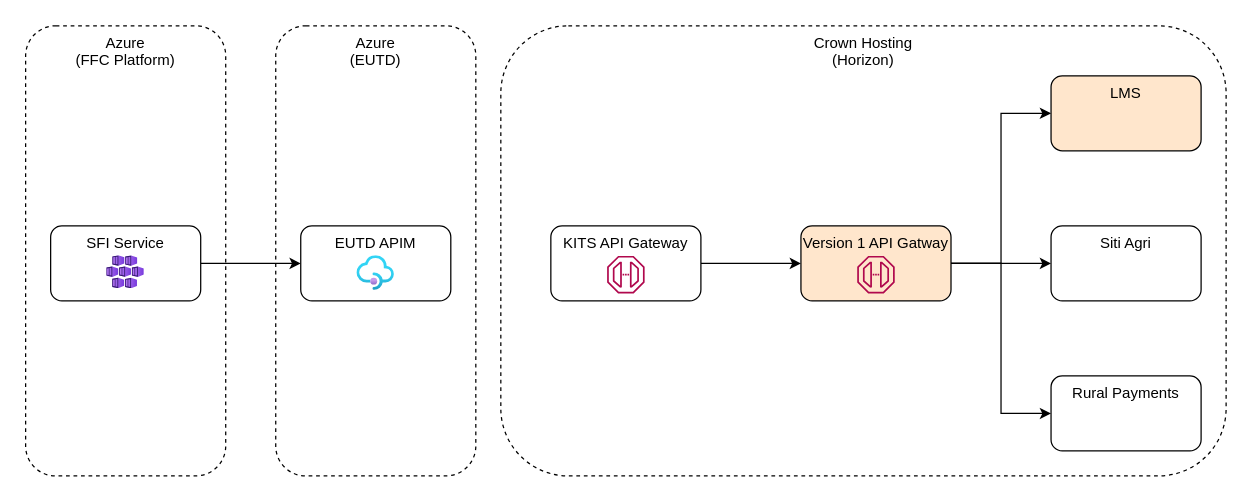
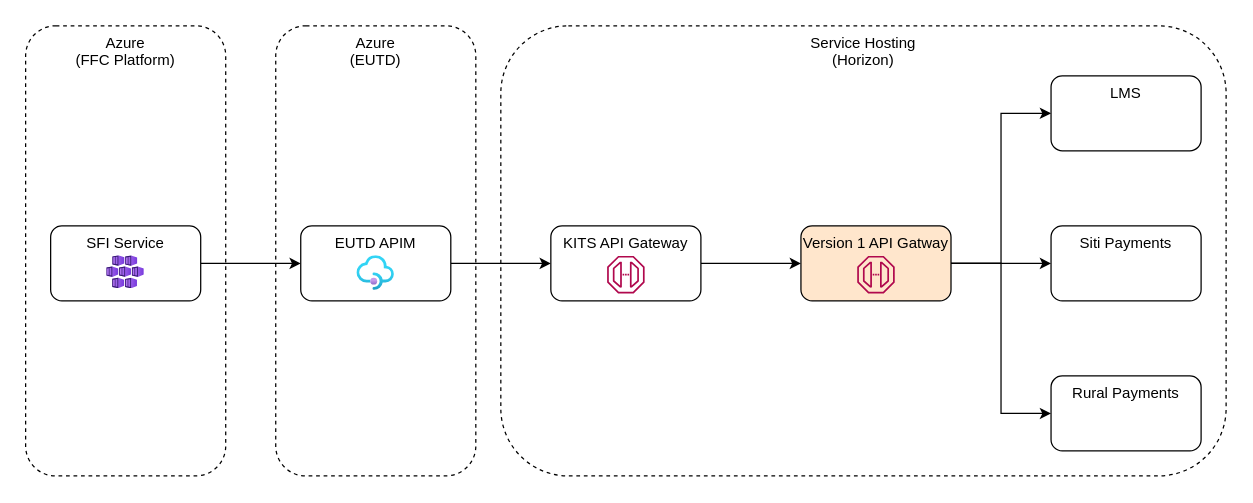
- <mxCell id="3" value="Crown Hosting&lt;br&gt;(Horizon)" style="rounded=1;whiteSpace=wrap;html=1;dashed=1;verticalAlign=top;" vertex="1" parent="1"><mxGeometry x="400" width="580" height="360" as="geometry" y="20" /></mxCell>
+ <mxCell id="3" value="Service Hosting&lt;br&gt;(Horizon)" style="rounded=1;whiteSpace=wrap;html=1;dashed=1;verticalAlign=top;" vertex="1" parent="1"><mxGeometry x="400" width="580" height="360" as="geometry" y="20" /></mxCell>
- <mxCell id="21" value="LMS" style="whiteSpace=wrap;html=1;verticalAlign=top;rounded=1;fillColor=#ffe6cc;" vertex="1" parent="1"><mxGeometry x="840" y="60" width="120" height="60" as="geometry" /></mxCell>
+ <mxCell id="21" value="LMS" style="whiteSpace=wrap;html=1;verticalAlign=top;rounded=1;" vertex="1" parent="1"><mxGeometry x="840" y="60" width="120" height="60" as="geometry" /></mxCell>
- <mxCell id="19" value="Siti Agri" style="whiteSpace=wrap;html=1;verticalAlign=top;rounded=1;" vertex="1" parent="1"><mxGeometry x="840" y="180" width="120" height="60" as="geometry" /></mxCell>
+ <mxCell id="19" value="Siti Payments" style="whiteSpace=wrap;html=1;verticalAlign=top;rounded=1;" vertex="1" parent="1"><mxGeometry x="840" y="180" width="120" height="60" as="geometry" /></mxCell>
+ <mxCell id="8" value="" style="edgeStyle=orthogonalEdgeStyle;rounded=0;orthogonalLoop=1;jettySize=auto;html=1;" edge="1" parent="1" source="9" target="12"><mxGeometry relative="1" as="geometry" /></mxCell>
